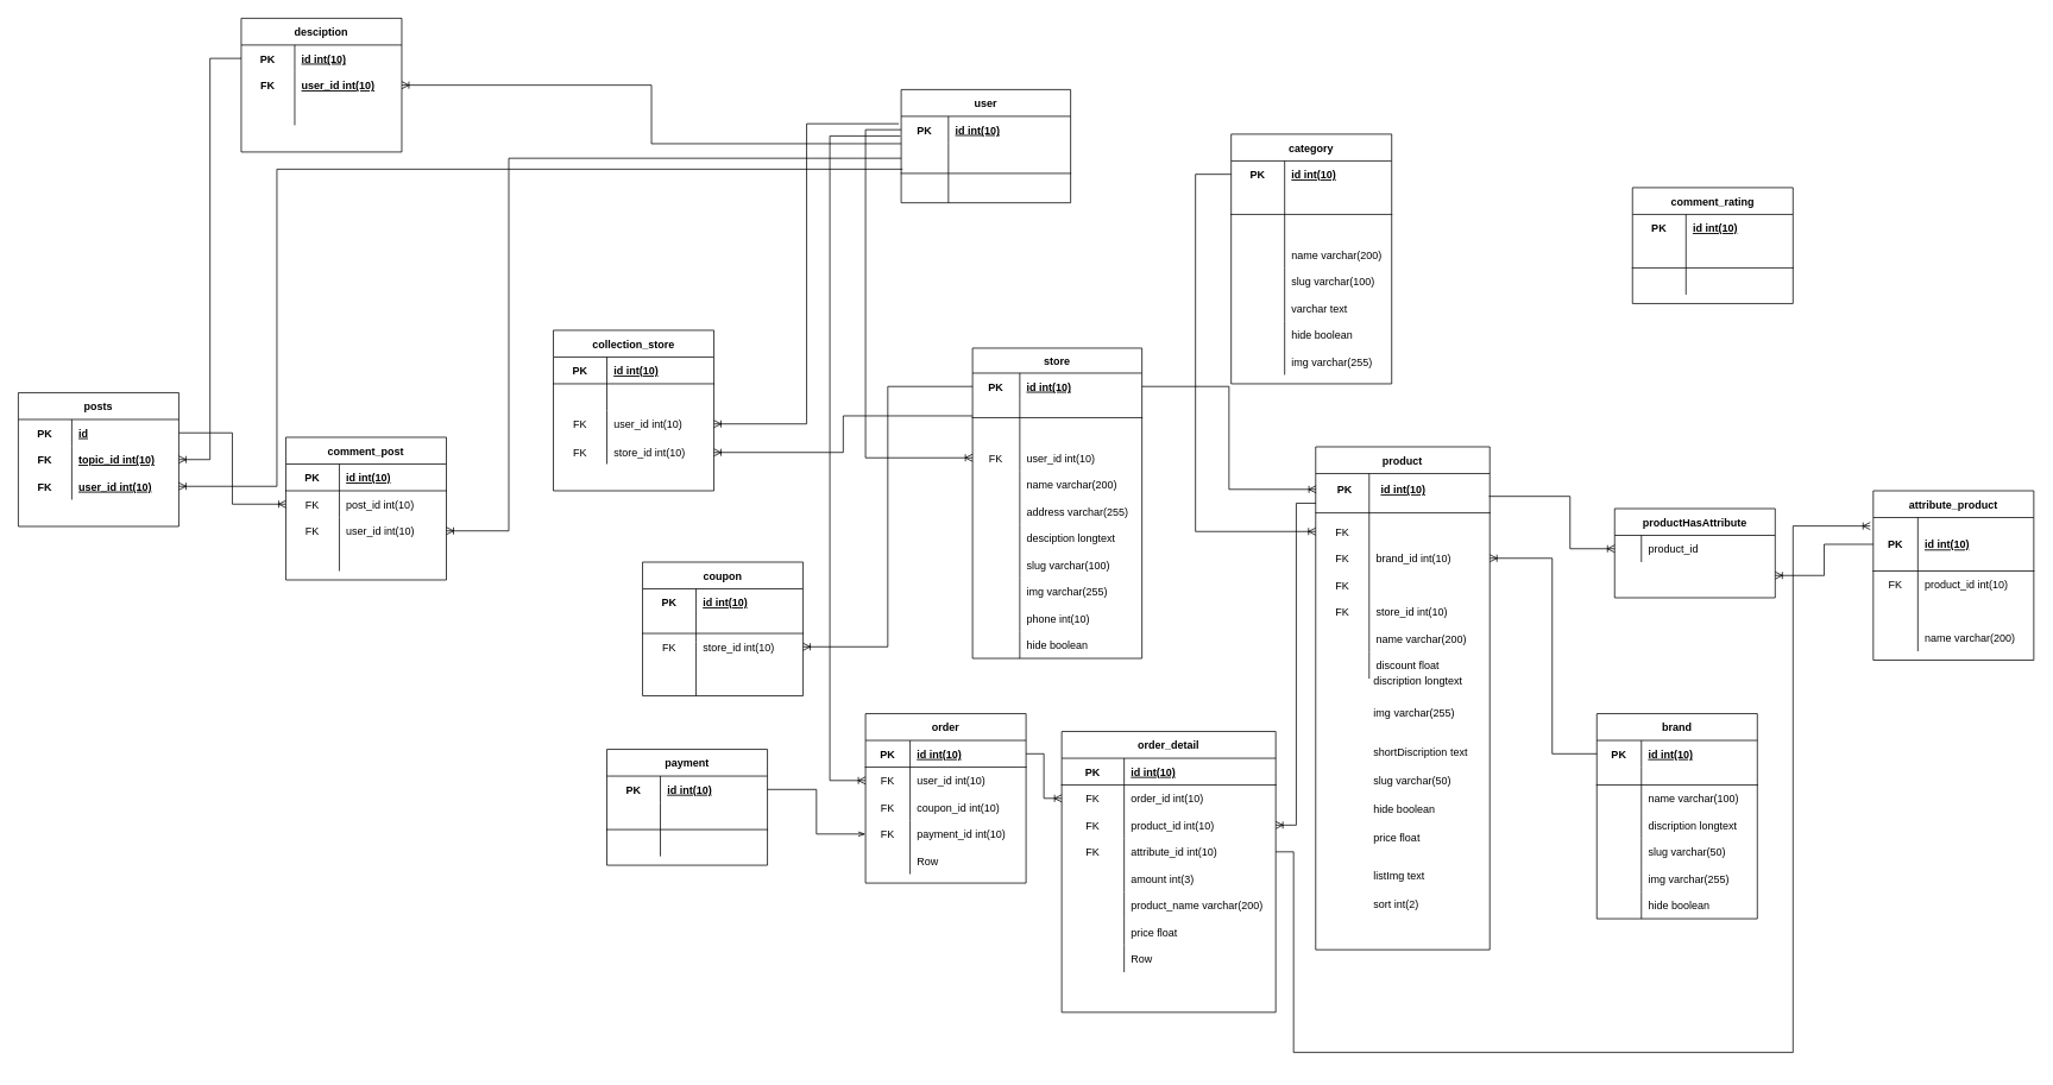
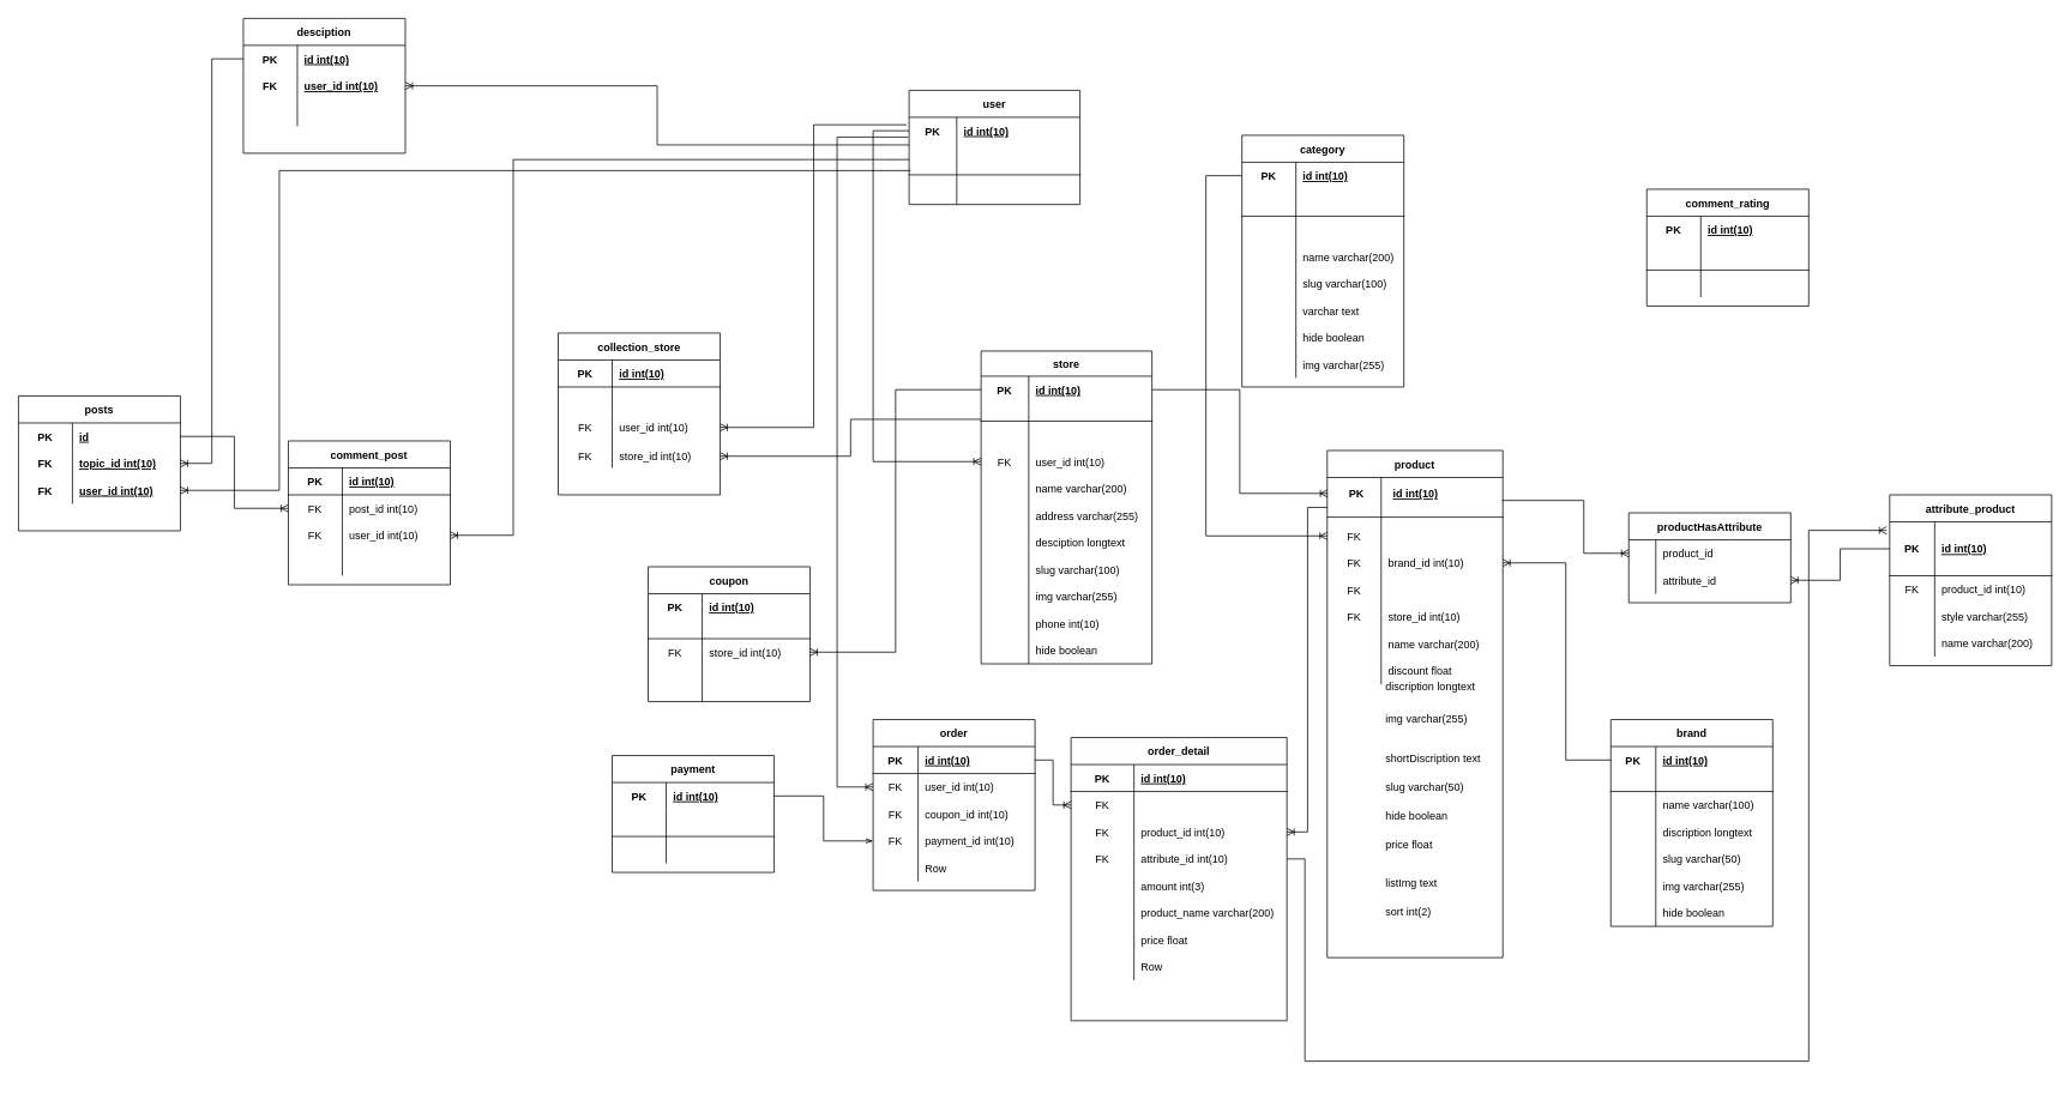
+ <mxCell id="292" value="attribute_id" style="shape=partialRectangle;connectable=0;fillColor=none;top=0;left=0;bottom=0;right=0;align=left;spacingLeft=6;overflow=hidden;" parent="290" vertex="1"><mxGeometry x="30" width="150" height="30" as="geometry"><mxRectangle width="150" height="30" as="alternateBounds" /></mxGeometry></mxCell>
+ <mxCell id="282" value="style varchar(255)" style="shape=partialRectangle;connectable=0;fillColor=none;top=0;left=0;bottom=0;right=0;align=left;spacingLeft=6;overflow=hidden;" parent="280" vertex="1"><mxGeometry x="50" width="130" height="30" as="geometry"><mxRectangle width="130" height="30" as="alternateBounds" /></mxGeometry></mxCell>
- <mxCell id="237" value="order_id int(10)" style="shape=partialRectangle;connectable=0;fillColor=none;top=0;left=0;bottom=0;right=0;align=left;spacingLeft=6;overflow=hidden;" parent="235" vertex="1"><mxGeometry x="70" width="170" height="30" as="geometry"><mxRectangle width="170" height="30" as="alternateBounds" /></mxGeometry></mxCell>
